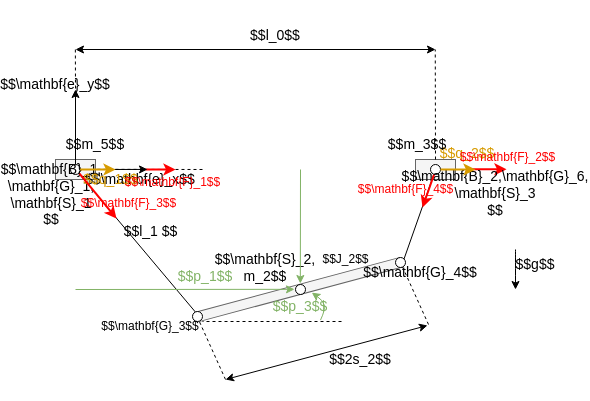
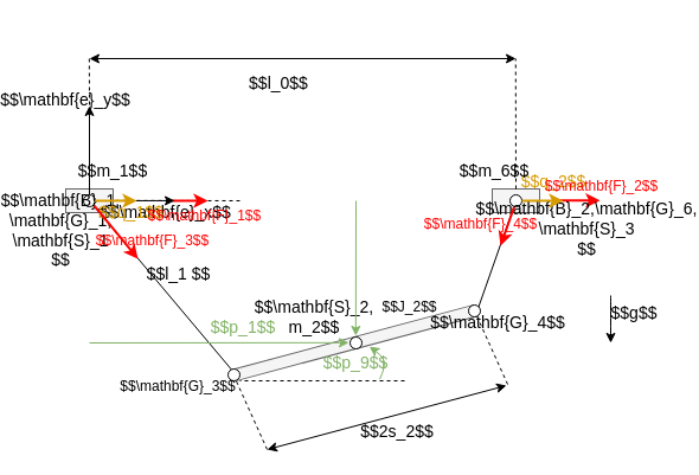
- <mxCell id="34" value="$$l_0$$" style="text;html=1;strokeColor=none;fillColor=none;align=center;verticalAlign=middle;whiteSpace=wrap;rounded=0;fontSize=14;" parent="1" vertex="1"><mxGeometry x="244" y="20" width="60" height="30" as="geometry" /></mxCell>
+ <mxCell id="34" value="$$l_0$$" style="text;html=1;strokeColor=none;fillColor=none;align=center;verticalAlign=middle;whiteSpace=wrap;rounded=0;fontSize=14;" parent="1" vertex="1"><mxGeometry x="204" y="55" width="60" height="30" as="geometry" /></mxCell>
- <mxCell id="29" value="$$m_5$$" style="text;html=1;strokeColor=none;fillColor=none;align=center;verticalAlign=middle;whiteSpace=wrap;rounded=0;fontSize=14;" parent="1" vertex="1"><mxGeometry x="64" y="129" width="60" height="30" as="geometry" /></mxCell>
+ <mxCell id="29" value="$$m_1$$" style="text;html=1;strokeColor=none;fillColor=none;align=center;verticalAlign=middle;whiteSpace=wrap;rounded=0;fontSize=14;" parent="1" vertex="1"><mxGeometry x="64" y="129" width="60" height="30" as="geometry" /></mxCell>
- <mxCell id="30" value="$$m_3$$" style="text;html=1;strokeColor=none;fillColor=none;align=center;verticalAlign=middle;whiteSpace=wrap;rounded=0;fontSize=14;" parent="1" vertex="1"><mxGeometry x="386" y="129" width="60" height="30" as="geometry" /></mxCell>
+ <mxCell id="30" value="$$m_6$$" style="text;html=1;strokeColor=none;fillColor=none;align=center;verticalAlign=middle;whiteSpace=wrap;rounded=0;fontSize=14;" parent="1" vertex="1"><mxGeometry x="386" y="129" width="60" height="30" as="geometry" /></mxCell>
- <mxCell id="37" value="&lt;font color=&quot;#82b366&quot;&gt;$$p_3$$&lt;/font&gt;" style="text;html=1;strokeColor=none;fillColor=none;align=center;verticalAlign=middle;whiteSpace=wrap;rounded=0;fontSize=14;" parent="1" vertex="1"><mxGeometry x="269" y="291" width="60" height="30" as="geometry" /></mxCell>
+ <mxCell id="37" value="&lt;font color=&quot;#82b366&quot;&gt;$$p_9$$&lt;/font&gt;" style="text;html=1;strokeColor=none;fillColor=none;align=center;verticalAlign=middle;whiteSpace=wrap;rounded=0;fontSize=14;" parent="1" vertex="1"><mxGeometry x="269" y="291" width="60" height="30" as="geometry" /></mxCell>
- <mxCell id="21" value="$$2s_2$$" style="text;html=1;strokeColor=none;fillColor=none;align=center;verticalAlign=middle;whiteSpace=wrap;rounded=0;fontSize=14;" parent="1" vertex="1"><mxGeometry x="329" y="344" width="60" height="30" as="geometry" /></mxCell>
+ <mxCell id="21" value="$$2s_2$$" style="text;html=1;strokeColor=none;fillColor=none;align=center;verticalAlign=middle;whiteSpace=wrap;rounded=0;fontSize=14;" parent="1" vertex="1"><mxGeometry x="304" y="349" width="60" height="30" as="geometry" /></mxCell>
